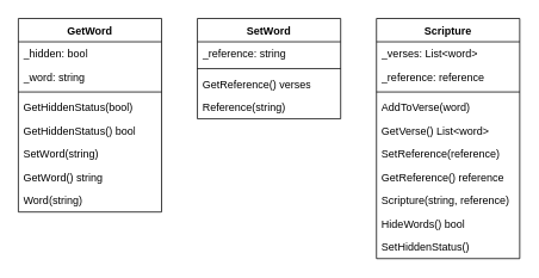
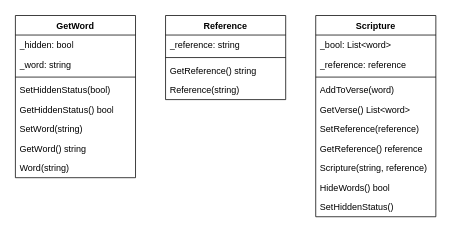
- <mxCell id="11" value="SetWord" style="swimlane;fontStyle=1;align=center;verticalAlign=top;childLayout=stackLayout;horizontal=1;startSize=26;horizontalStack=0;resizeParent=1;resizeParentMax=0;resizeLast=0;collapsible=1;marginBottom=0;whiteSpace=wrap;html=1;" vertex="1" parent="1"><mxGeometry x="220" y="20" width="160" height="112" as="geometry" /></mxCell>
+ <mxCell id="11" value="Reference" style="swimlane;fontStyle=1;align=center;verticalAlign=top;childLayout=stackLayout;horizontal=1;startSize=26;horizontalStack=0;resizeParent=1;resizeParentMax=0;resizeLast=0;collapsible=1;marginBottom=0;whiteSpace=wrap;html=1;" vertex="1" parent="1"><mxGeometry x="220" y="20" width="160" height="112" as="geometry" /></mxCell>
- <mxCell id="17" value="_verses: List&amp;lt;word&amp;gt;" style="text;strokeColor=none;fillColor=none;align=left;verticalAlign=top;spacingLeft=4;spacingRight=4;overflow=hidden;rotatable=0;points=[[0,0.5],[1,0.5]];portConstraint=eastwest;whiteSpace=wrap;html=1;" vertex="1" parent="16"><mxGeometry y="26" width="160" height="26" as="geometry" /></mxCell>
+ <mxCell id="17" value="_bool: List&amp;lt;word&amp;gt;" style="text;strokeColor=none;fillColor=none;align=left;verticalAlign=top;spacingLeft=4;spacingRight=4;overflow=hidden;rotatable=0;points=[[0,0.5],[1,0.5]];portConstraint=eastwest;whiteSpace=wrap;html=1;" vertex="1" parent="16"><mxGeometry y="26" width="160" height="26" as="geometry" /></mxCell>
- <mxCell id="14" value="GetReference() verses" style="text;strokeColor=none;fillColor=none;align=left;verticalAlign=top;spacingLeft=4;spacingRight=4;overflow=hidden;rotatable=0;points=[[0,0.5],[1,0.5]];portConstraint=eastwest;whiteSpace=wrap;html=1;" vertex="1" parent="11"><mxGeometry y="60" width="160" height="26" as="geometry" /></mxCell>
+ <mxCell id="14" value="GetReference() string" style="text;strokeColor=none;fillColor=none;align=left;verticalAlign=top;spacingLeft=4;spacingRight=4;overflow=hidden;rotatable=0;points=[[0,0.5],[1,0.5]];portConstraint=eastwest;whiteSpace=wrap;html=1;" vertex="1" parent="11"><mxGeometry y="60" width="160" height="26" as="geometry" /></mxCell>
- <mxCell id="6" value="GetHiddenStatus(bool)" style="text;strokeColor=none;fillColor=none;align=left;verticalAlign=top;spacingLeft=4;spacingRight=4;overflow=hidden;rotatable=0;points=[[0,0.5],[1,0.5]];portConstraint=eastwest;whiteSpace=wrap;html=1;" vertex="1" parent="2"><mxGeometry y="86" width="160" height="26" as="geometry" /></mxCell>
+ <mxCell id="6" value="SetHiddenStatus(bool)" style="text;strokeColor=none;fillColor=none;align=left;verticalAlign=top;spacingLeft=4;spacingRight=4;overflow=hidden;rotatable=0;points=[[0,0.5],[1,0.5]];portConstraint=eastwest;whiteSpace=wrap;html=1;" vertex="1" parent="2"><mxGeometry y="86" width="160" height="26" as="geometry" /></mxCell>
